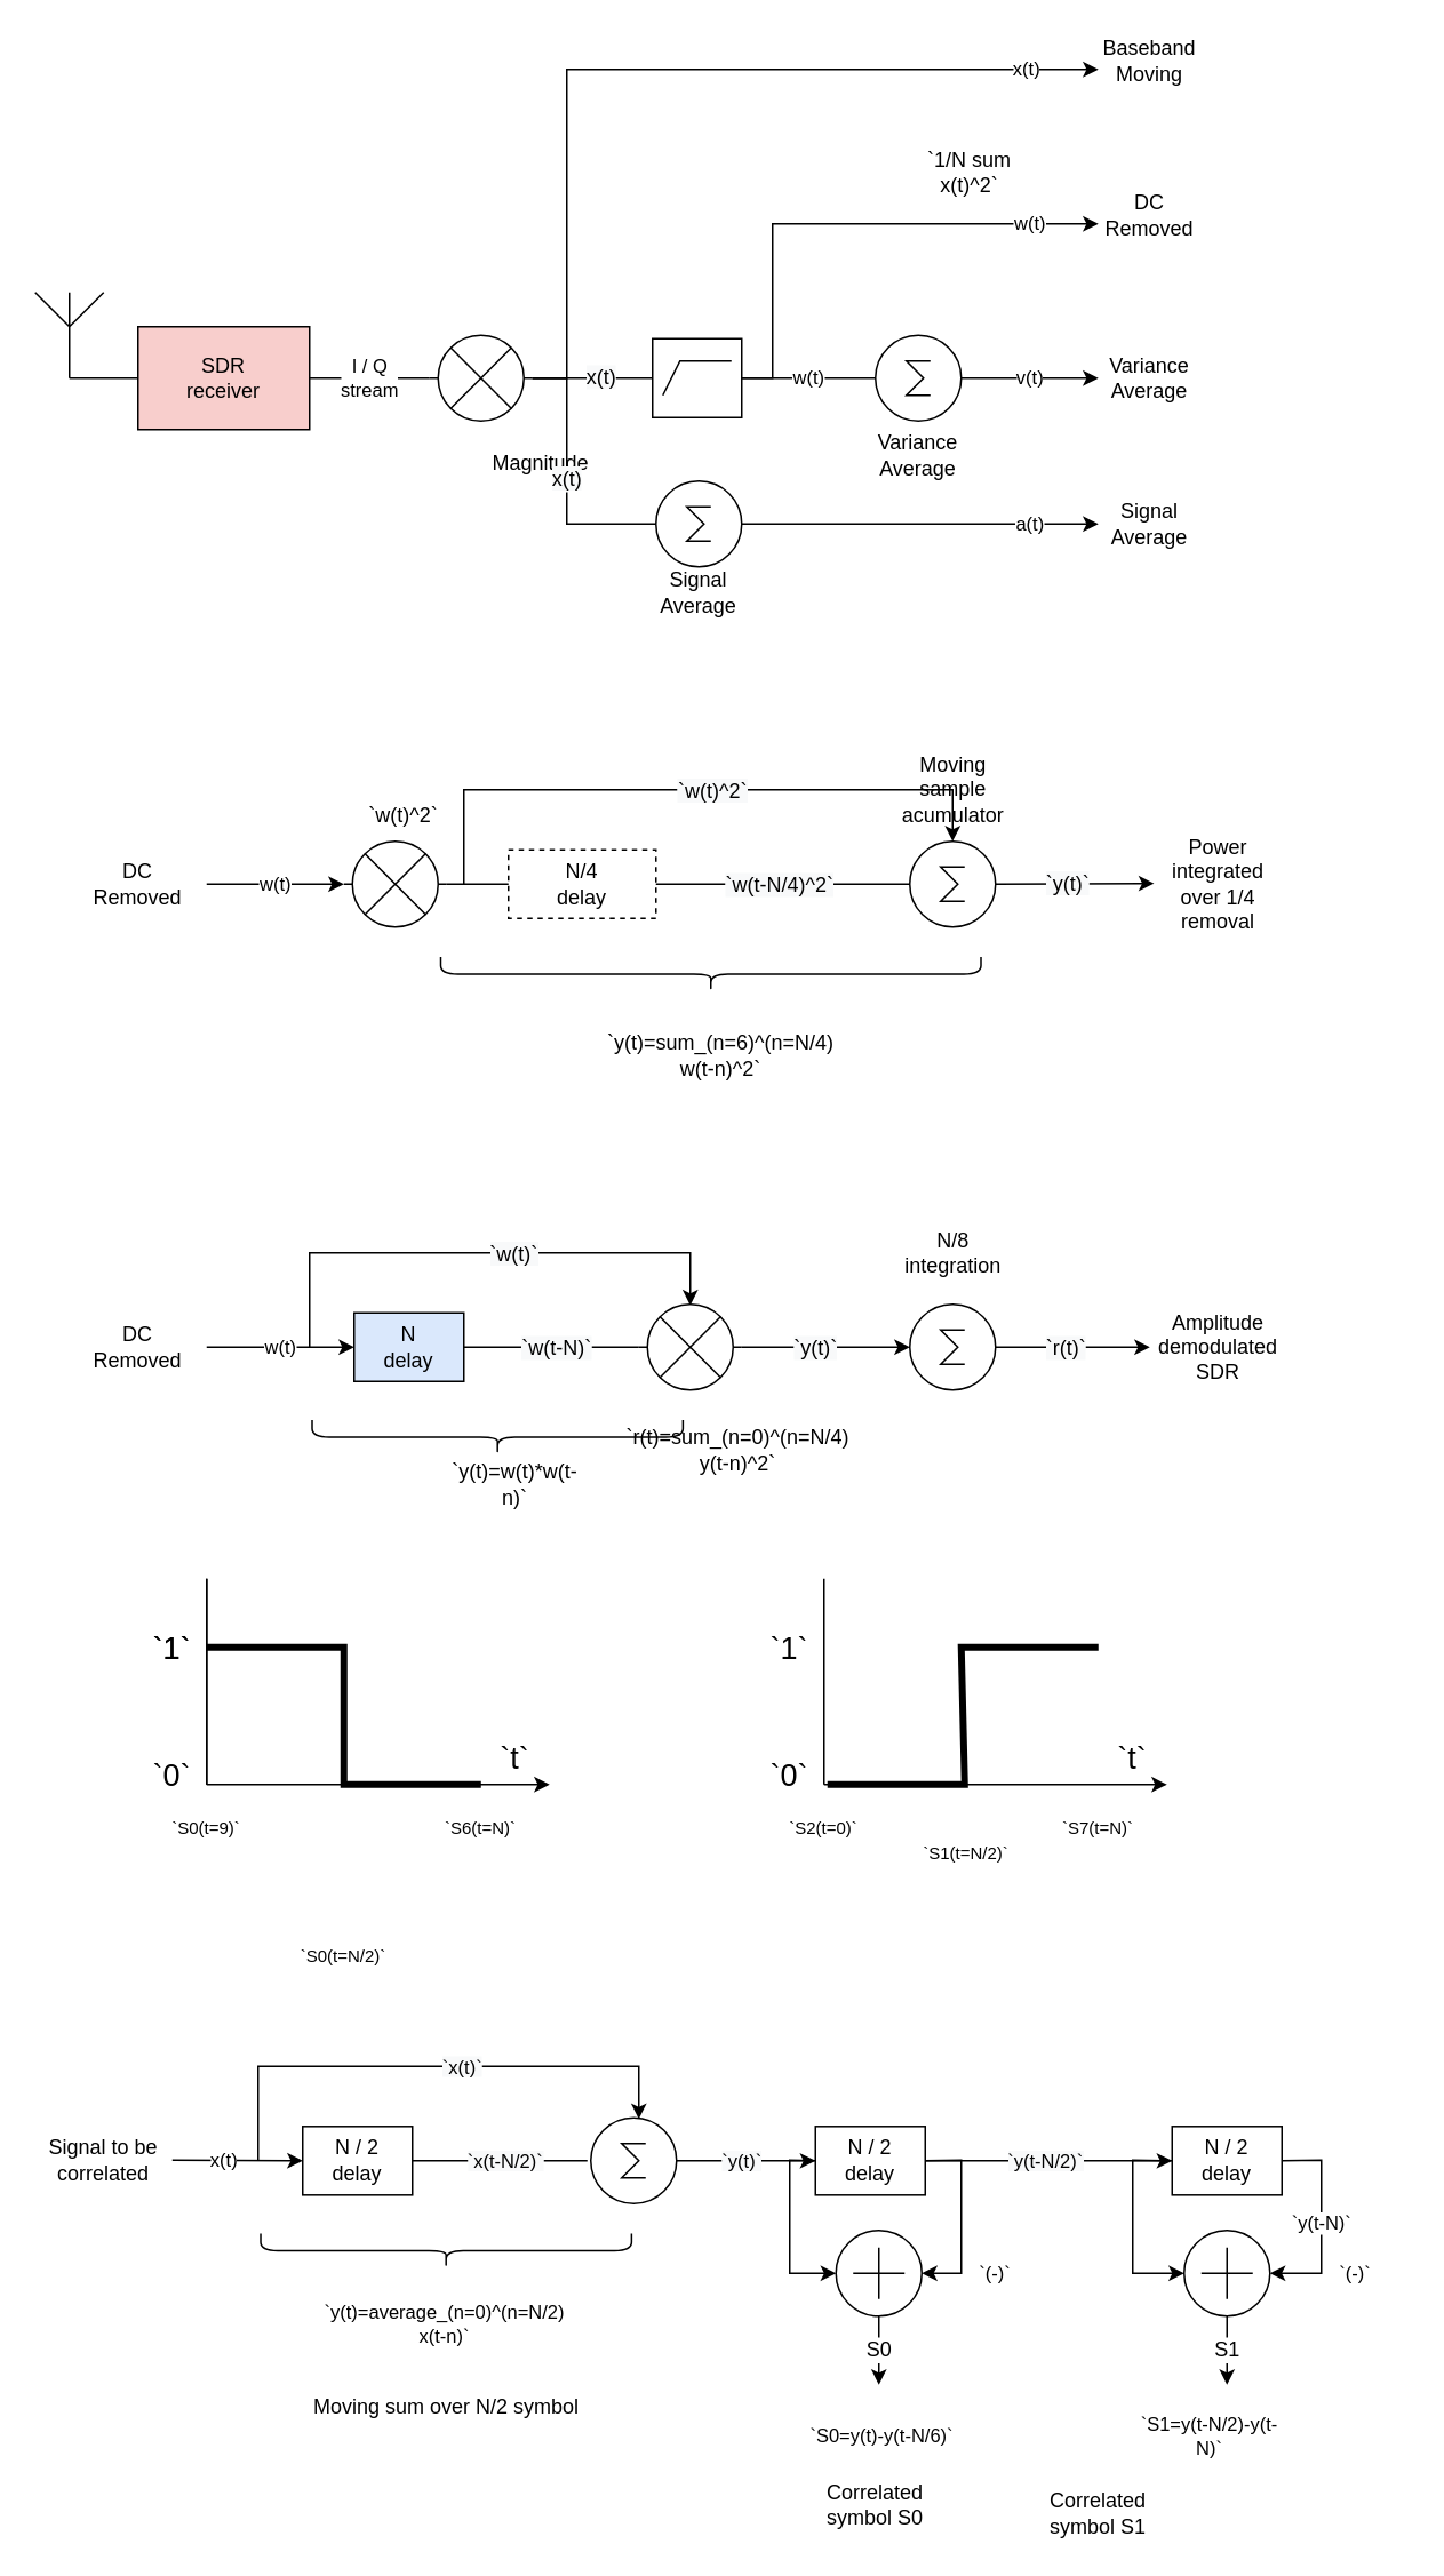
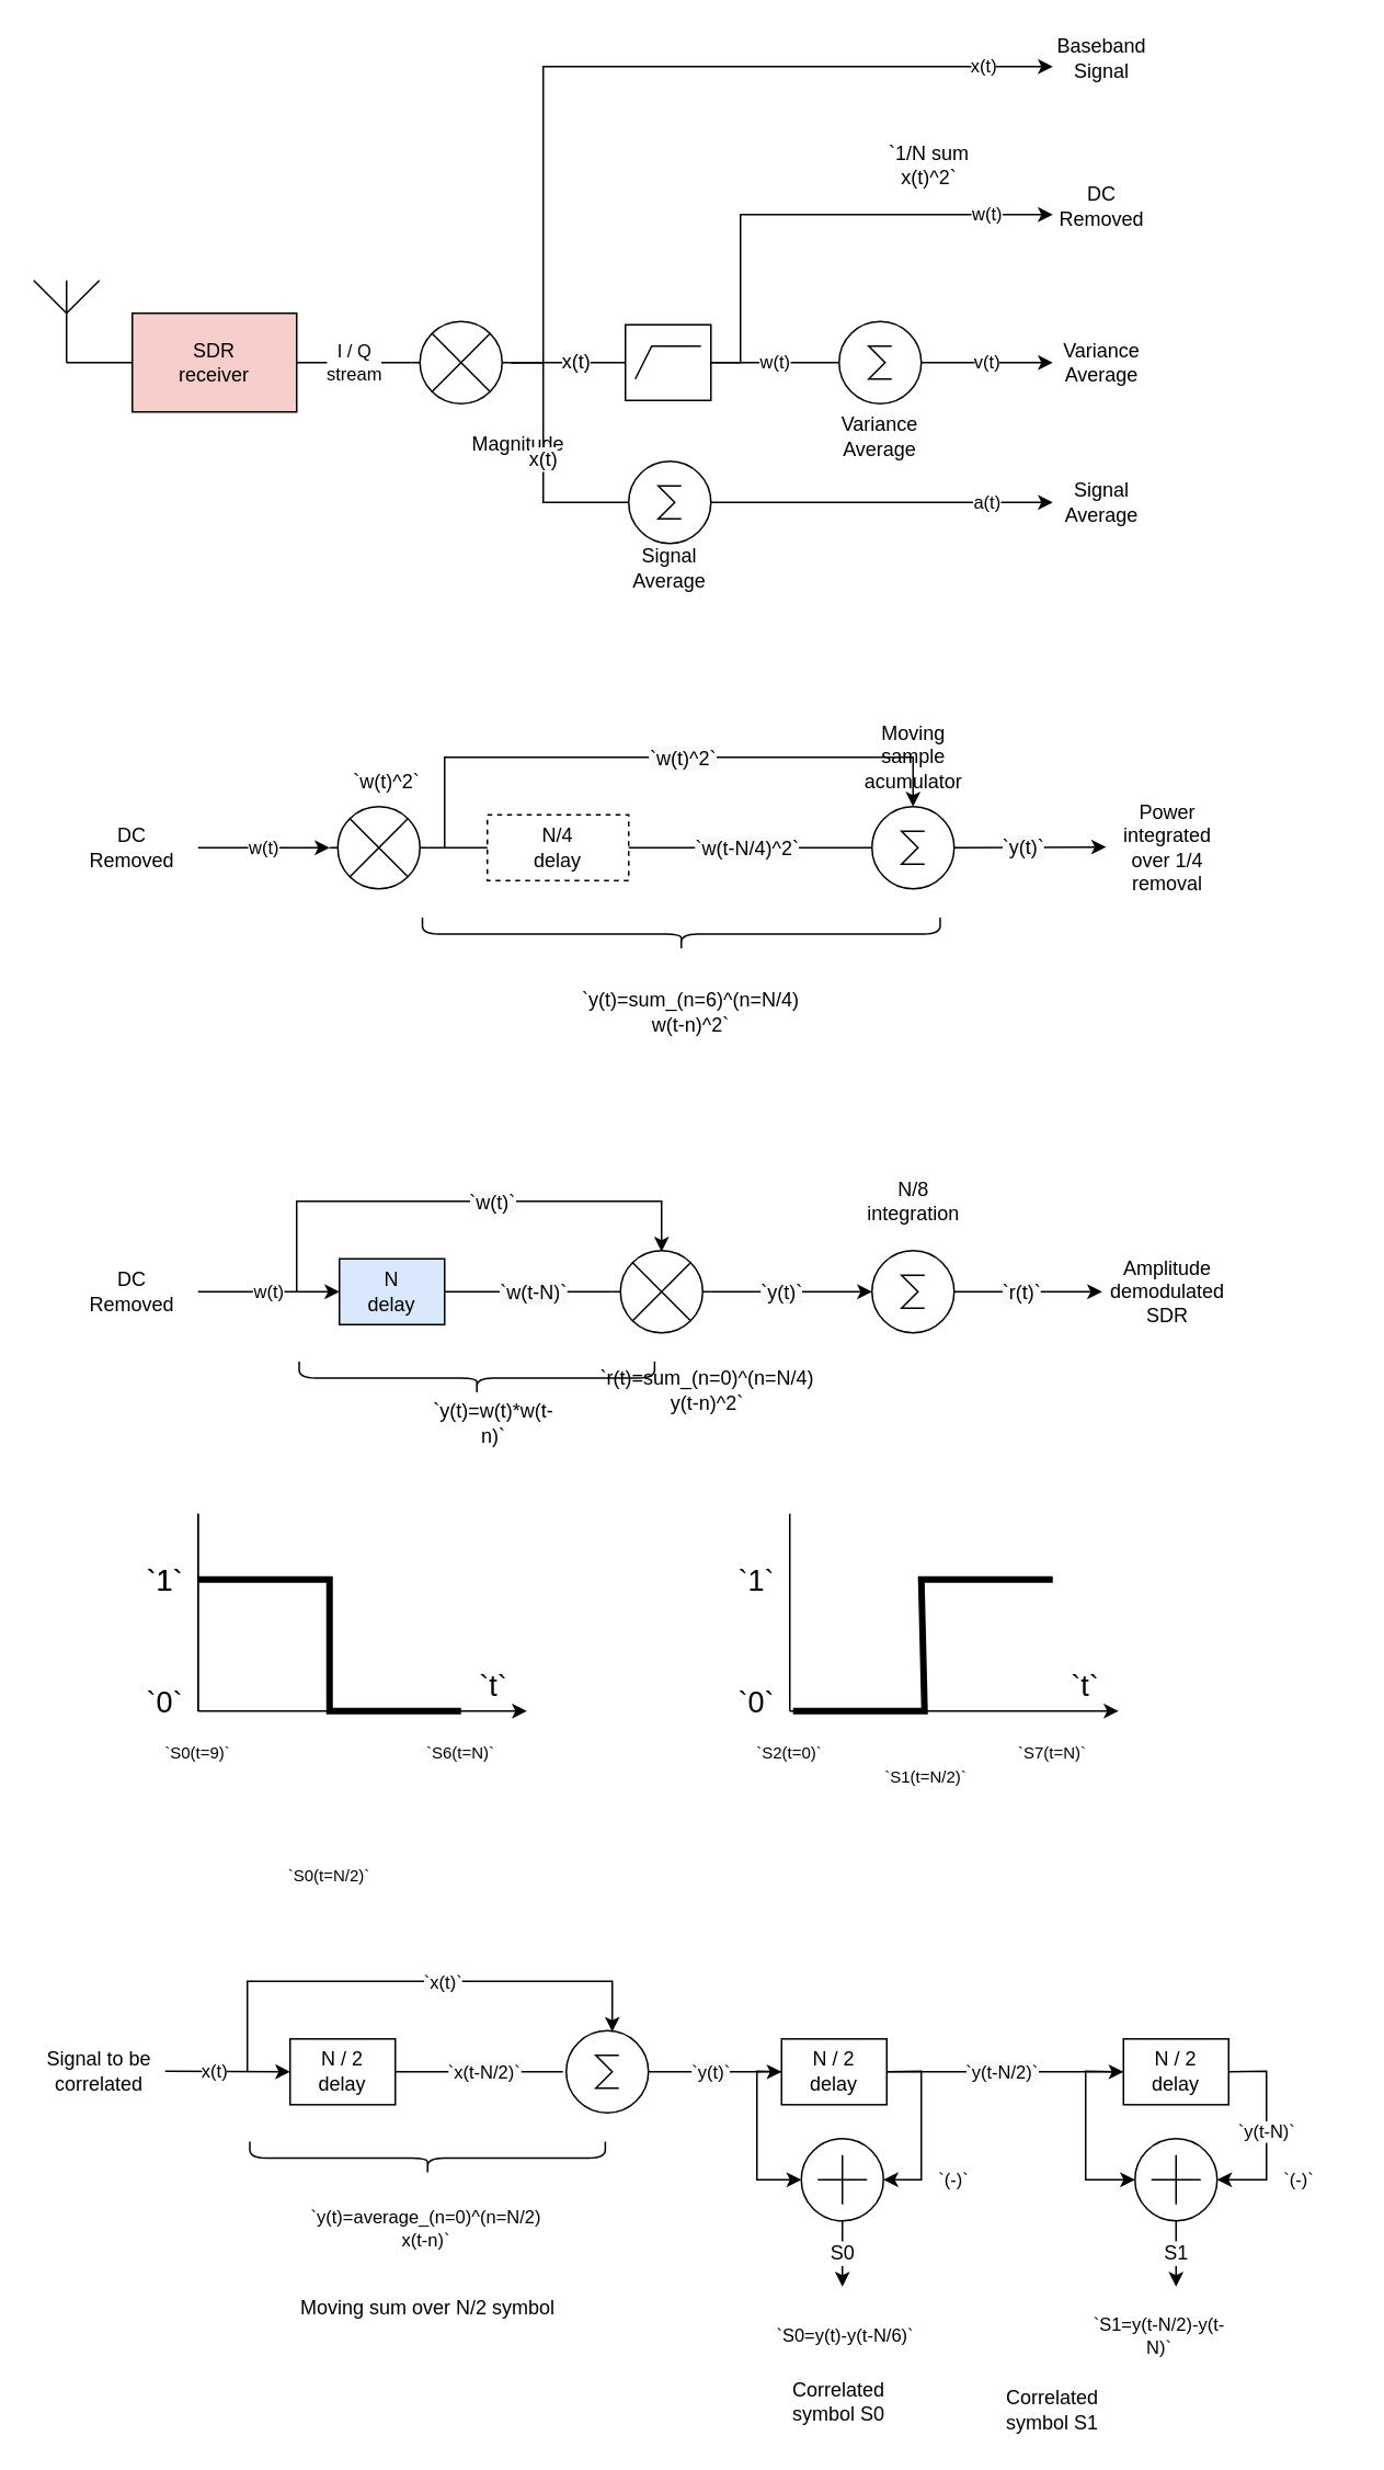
- <mxCell id="20" value="Baseband&lt;br&gt;Moving" style="text;html=1;strokeColor=none;fillColor=none;align=center;verticalAlign=middle;whiteSpace=wrap;rounded=0;" vertex="1" parent="1"><mxGeometry x="640" y="20" width="60" height="30" as="geometry" /></mxCell>
+ <mxCell id="20" value="Baseband&lt;br&gt;Signal" style="text;html=1;strokeColor=none;fillColor=none;align=center;verticalAlign=middle;whiteSpace=wrap;rounded=0;" vertex="1" parent="1"><mxGeometry x="640" y="20" width="60" height="30" as="geometry" /></mxCell>
